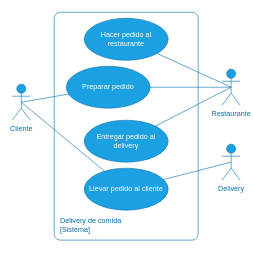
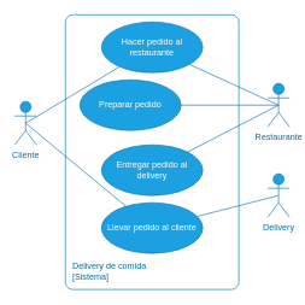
- <mxCell id="3" value="" style="edgeStyle=none;html=1;endArrow=none;endFill=0;exitX=0.5;exitY=0.5;exitDx=0;exitDy=0;exitPerimeter=0;fillColor=#1ba1e2;strokeColor=#006EAF;" parent="1" source="4" target="9" edge="1"><mxGeometry relative="1" as="geometry" /></mxCell>
+ <mxCell id="3" value="" style="edgeStyle=none;html=1;endArrow=none;endFill=0;exitX=0.5;exitY=0.5;exitDx=0;exitDy=0;exitPerimeter=0;fillColor=#1ba1e2;strokeColor=#006EAF;" parent="1" source="4" target="6" edge="1"><mxGeometry relative="1" as="geometry" /></mxCell>
